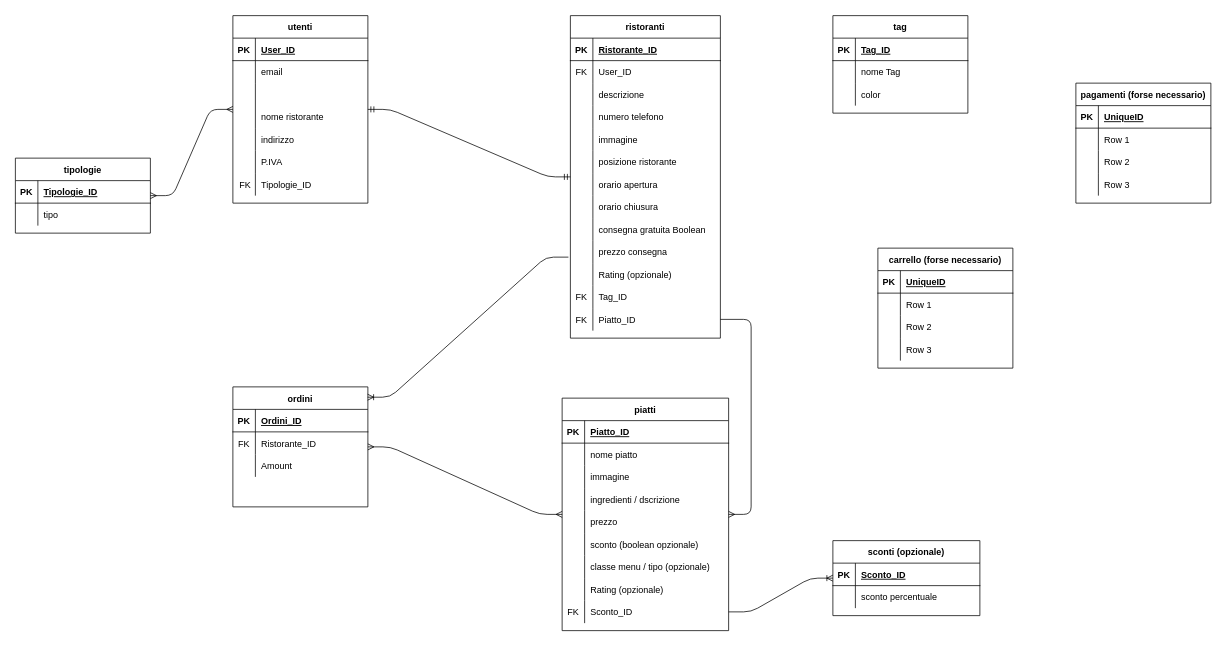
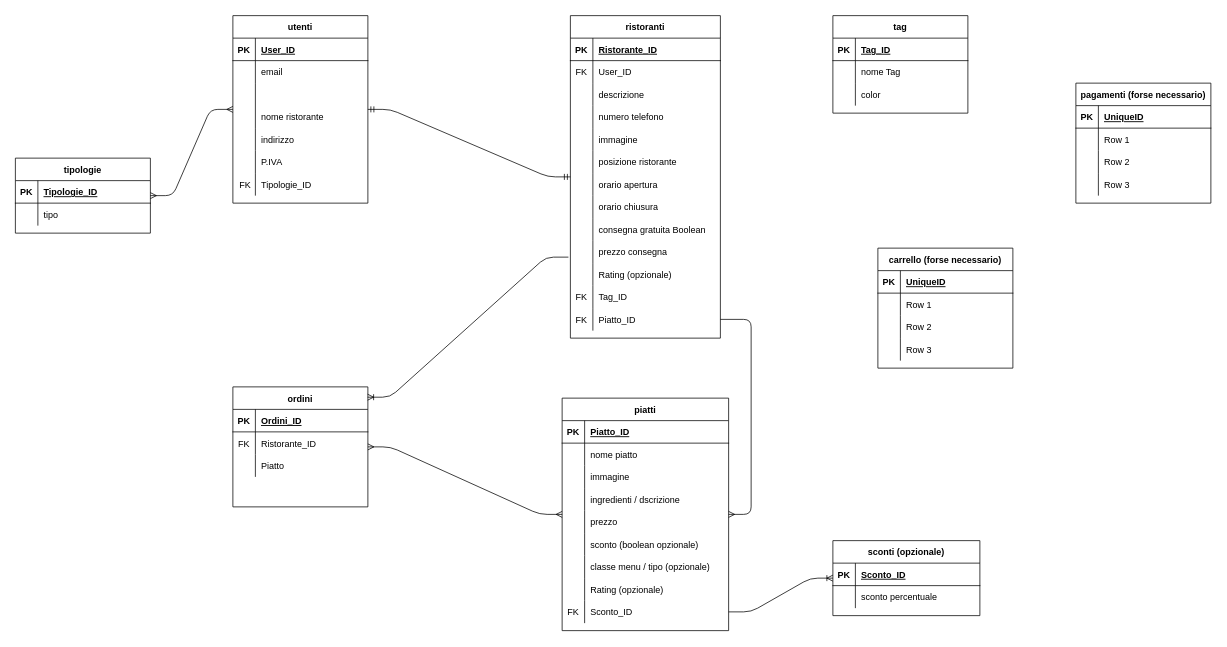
- <mxCell id="150" value="Amount" style="shape=partialRectangle;connectable=0;fillColor=none;top=0;left=0;bottom=0;right=0;align=left;spacingLeft=6;overflow=hidden;" vertex="1" parent="148"><mxGeometry x="30" width="150" height="30" as="geometry" /></mxCell>
+ <mxCell id="150" value="Piatto" style="shape=partialRectangle;connectable=0;fillColor=none;top=0;left=0;bottom=0;right=0;align=left;spacingLeft=6;overflow=hidden;" vertex="1" parent="148"><mxGeometry x="30" width="150" height="30" as="geometry" /></mxCell>
